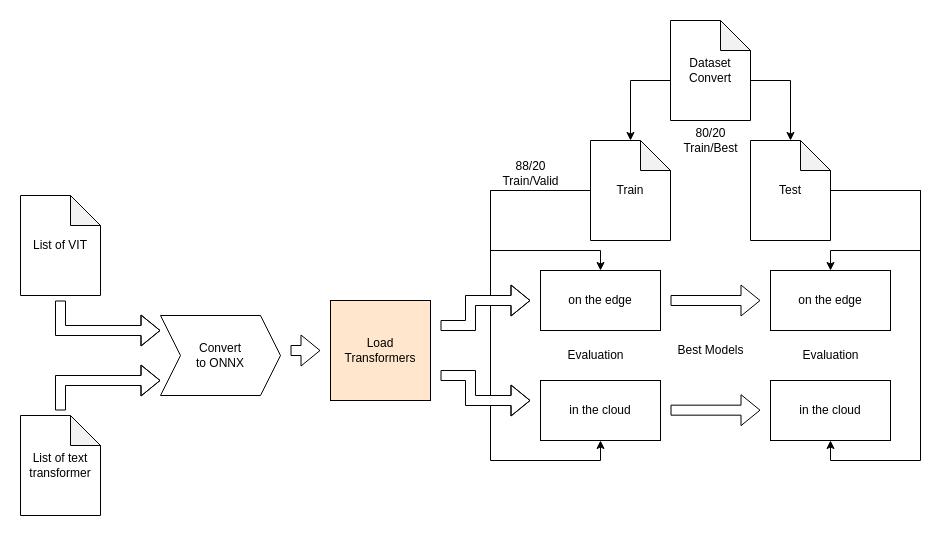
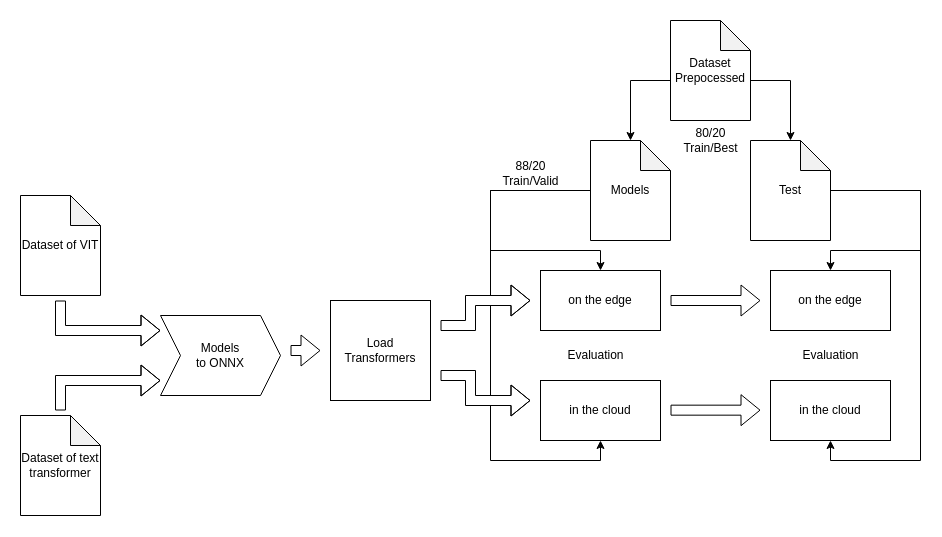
- <mxCell id="7" value="Dataset&lt;br&gt;Convert" style="shape=note;whiteSpace=wrap;html=1;backgroundOutline=1;darkOpacity=0.05;" parent="1" vertex="1"><mxGeometry x="670" width="80" height="100" as="geometry" y="20" /></mxCell>
+ <mxCell id="7" value="Dataset&lt;br&gt;Prepocessed" style="shape=note;whiteSpace=wrap;html=1;backgroundOutline=1;darkOpacity=0.05;" parent="1" vertex="1"><mxGeometry x="670" width="80" height="100" as="geometry" y="20" /></mxCell>
- <mxCell id="12" value="Train" style="shape=note;whiteSpace=wrap;html=1;backgroundOutline=1;darkOpacity=0.05;" parent="1" vertex="1"><mxGeometry x="590" y="140" width="80" height="100" as="geometry" /></mxCell>
+ <mxCell id="12" value="Models" style="shape=note;whiteSpace=wrap;html=1;backgroundOutline=1;darkOpacity=0.05;" parent="1" vertex="1"><mxGeometry x="590" y="140" width="80" height="100" as="geometry" /></mxCell>
- <mxCell id="3" value="List of VIT" style="shape=note;whiteSpace=wrap;html=1;backgroundOutline=1;darkOpacity=0.05;" parent="1" vertex="1"><mxGeometry x="20" y="195" width="80" height="100" as="geometry" /></mxCell>
+ <mxCell id="3" value="Dataset of VIT" style="shape=note;whiteSpace=wrap;html=1;backgroundOutline=1;darkOpacity=0.05;" parent="1" vertex="1"><mxGeometry x="20" y="195" width="80" height="100" as="geometry" /></mxCell>
- <mxCell id="6" value="Load Transformers" style="whiteSpace=wrap;html=1;aspect=fixed;fillColor=#ffe6cc;" parent="1" vertex="1"><mxGeometry x="330" y="300" width="100" height="100" as="geometry" /></mxCell>
+ <mxCell id="6" value="Load Transformers" style="whiteSpace=wrap;html=1;aspect=fixed;" parent="1" vertex="1"><mxGeometry x="330" y="300" width="100" height="100" as="geometry" /></mxCell>
- <mxCell id="21" value="Best Models" style="text;html=1;align=center;verticalAlign=middle;resizable=0;points=[];autosize=1;strokeColor=none;fillColor=none;" parent="1" vertex="1"><mxGeometry x="665" y="335" width="90" height="30" as="geometry" /></mxCell>
- <mxCell id="29" value="Convert &lt;br&gt;to ONNX" style="shape=step;perimeter=stepPerimeter;whiteSpace=wrap;html=1;fixedSize=1;" vertex="1" parent="1"><mxGeometry x="160" y="315" width="120" height="80" as="geometry" /></mxCell>
+ <mxCell id="29" value="Models &lt;br&gt;to ONNX" style="shape=step;perimeter=stepPerimeter;whiteSpace=wrap;html=1;fixedSize=1;" vertex="1" parent="1"><mxGeometry x="160" y="315" width="120" height="80" as="geometry" /></mxCell>
- <mxCell id="4" value="List of text transformer" style="shape=note;whiteSpace=wrap;html=1;backgroundOutline=1;darkOpacity=0.05;" parent="1" vertex="1"><mxGeometry x="20" y="415" width="80" height="100" as="geometry" /></mxCell>
+ <mxCell id="4" value="Dataset of text transformer" style="shape=note;whiteSpace=wrap;html=1;backgroundOutline=1;darkOpacity=0.05;" parent="1" vertex="1"><mxGeometry x="20" y="415" width="80" height="100" as="geometry" /></mxCell>
